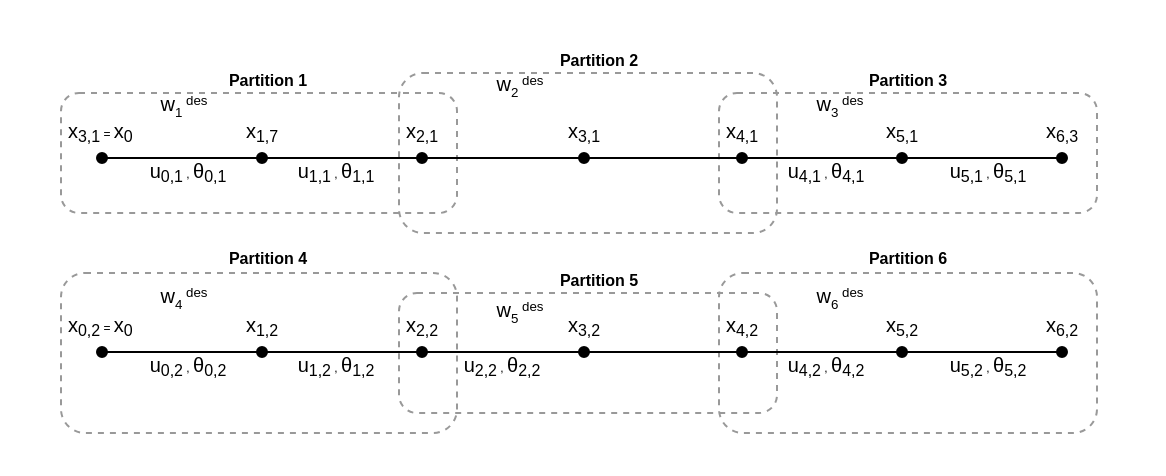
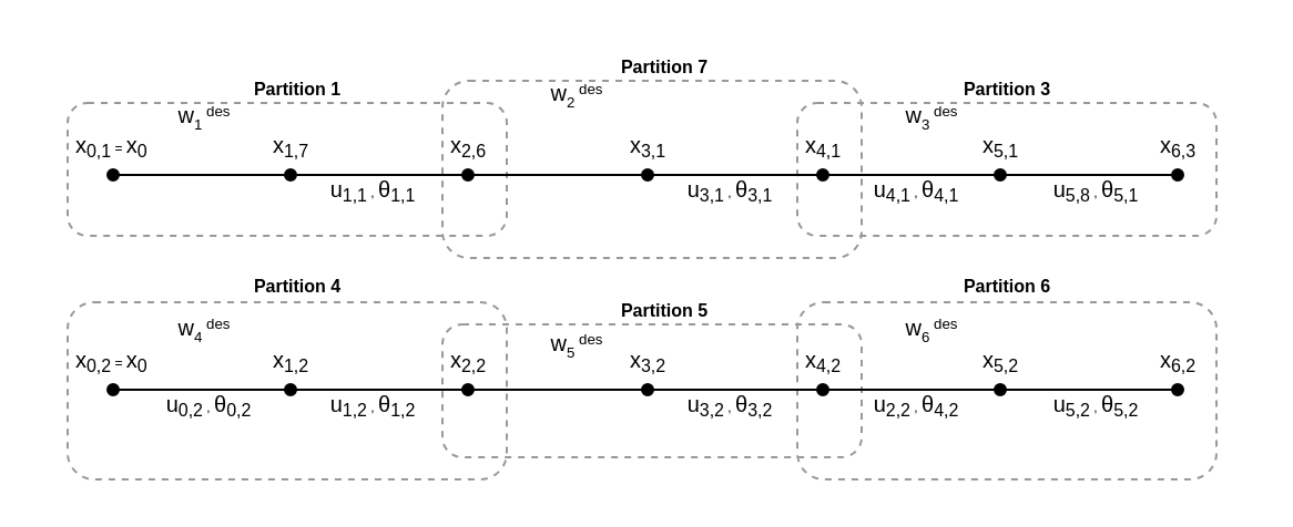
- <mxCell id="28" value="&lt;font style=&quot;font-size: 8px&quot;&gt;Partition 2&lt;/font&gt;" style="text;html=1;strokeColor=none;fillColor=none;align=center;verticalAlign=middle;whiteSpace=wrap;rounded=0;dashed=1;fontSize=6;fontStyle=1" parent="1" vertex="1"><mxGeometry x="276.5" y="20" width="45" height="20" as="geometry" /></mxCell>
+ <mxCell id="28" value="&lt;font style=&quot;font-size: 8px&quot;&gt;Partition 7&lt;/font&gt;" style="text;html=1;strokeColor=none;fillColor=none;align=center;verticalAlign=middle;whiteSpace=wrap;rounded=0;dashed=1;fontSize=6;fontStyle=1" parent="1" vertex="1"><mxGeometry x="276.5" y="20" width="45" height="20" as="geometry" /></mxCell>
- <mxCell id="19" value="&lt;font style=&quot;font-size: 10px&quot;&gt;x&lt;/font&gt;&lt;sub&gt;&lt;font style=&quot;font-size: 8px&quot;&gt;3,1&lt;/font&gt;&lt;/sub&gt;&lt;sub style=&quot;font-size: 6px&quot;&gt;&amp;nbsp;&lt;/sub&gt;= &lt;font style=&quot;font-size: 10px&quot;&gt;x&lt;/font&gt;&lt;sub&gt;&lt;font style=&quot;font-size: 8px&quot;&gt;0&lt;/font&gt;&lt;/sub&gt;&amp;nbsp;" style="text;html=1;strokeColor=none;fillColor=none;align=center;verticalAlign=middle;whiteSpace=wrap;rounded=0;fontSize=6;" parent="1" vertex="1"><mxGeometry x="20.5" y="56" width="60" height="20" as="geometry" /></mxCell>
+ <mxCell id="19" value="&lt;font style=&quot;font-size: 10px&quot;&gt;x&lt;/font&gt;&lt;sub&gt;&lt;font style=&quot;font-size: 8px&quot;&gt;0,1&lt;/font&gt;&lt;/sub&gt;&lt;sub style=&quot;font-size: 6px&quot;&gt;&amp;nbsp;&lt;/sub&gt;= &lt;font style=&quot;font-size: 10px&quot;&gt;x&lt;/font&gt;&lt;sub&gt;&lt;font style=&quot;font-size: 8px&quot;&gt;0&lt;/font&gt;&lt;/sub&gt;&amp;nbsp;" style="text;html=1;strokeColor=none;fillColor=none;align=center;verticalAlign=middle;whiteSpace=wrap;rounded=0;fontSize=6;" parent="1" vertex="1"><mxGeometry x="20.5" y="56" width="60" height="20" as="geometry" /></mxCell>
- <mxCell id="30" value="&lt;font style=&quot;font-size: 10px&quot;&gt;x&lt;/font&gt;&lt;sub&gt;&lt;font style=&quot;font-size: 8px&quot;&gt;2,1&lt;/font&gt;&lt;/sub&gt;" style="text;html=1;strokeColor=none;fillColor=none;align=center;verticalAlign=middle;whiteSpace=wrap;rounded=0;fontSize=6;" vertex="1" parent="1"><mxGeometry x="180.5" y="56" width="60" height="20" as="geometry" /></mxCell>
+ <mxCell id="30" value="&lt;font style=&quot;font-size: 10px&quot;&gt;x&lt;/font&gt;&lt;sub&gt;&lt;font style=&quot;font-size: 8px&quot;&gt;2,6&lt;/font&gt;&lt;/sub&gt;" style="text;html=1;strokeColor=none;fillColor=none;align=center;verticalAlign=middle;whiteSpace=wrap;rounded=0;fontSize=6;" vertex="1" parent="1"><mxGeometry x="180.5" y="56" width="60" height="20" as="geometry" /></mxCell>
- <mxCell id="18" value="&lt;font style=&quot;font-size: 10px&quot;&gt;u&lt;/font&gt;&lt;sub&gt;&lt;font style=&quot;font-size: 8px&quot;&gt;0,1&lt;/font&gt;&lt;/sub&gt;&lt;span style=&quot;font-size: 6px&quot;&gt;&amp;nbsp;&lt;/span&gt;&lt;span style=&quot;font-size: 6px&quot;&gt;,&amp;nbsp;&lt;/span&gt;&lt;font style=&quot;font-size: 10px&quot;&gt;θ&lt;/font&gt;&lt;sub&gt;&lt;font style=&quot;font-size: 8px&quot;&gt;0,1&lt;/font&gt;&lt;/sub&gt;" style="text;html=1;strokeColor=none;fillColor=none;align=center;verticalAlign=middle;whiteSpace=wrap;rounded=0;fontSize=6;" parent="1" vertex="1"><mxGeometry x="74" y="76" width="40" height="20" as="geometry" /></mxCell>
+ <mxCell id="33" value="&lt;font style=&quot;font-size: 10px&quot;&gt;u&lt;/font&gt;&lt;sub&gt;&lt;font style=&quot;font-size: 8px&quot;&gt;3,1&lt;/font&gt;&lt;/sub&gt;&lt;span style=&quot;font-size: 6px&quot;&gt;&amp;nbsp;&lt;/span&gt;&lt;span style=&quot;font-size: 6px&quot;&gt;,&amp;nbsp;&lt;/span&gt;&lt;font style=&quot;font-size: 10px&quot;&gt;θ&lt;/font&gt;&lt;sub&gt;&lt;font style=&quot;font-size: 8px&quot;&gt;3,1&lt;/font&gt;&lt;/sub&gt;" style="text;html=1;strokeColor=none;fillColor=none;align=center;verticalAlign=middle;whiteSpace=wrap;rounded=0;fontSize=6;" vertex="1" parent="1"><mxGeometry x="309" y="76" width="40" height="20" as="geometry" /></mxCell>
- <mxCell id="35" value="&lt;font style=&quot;font-size: 10px&quot;&gt;u&lt;/font&gt;&lt;sub&gt;&lt;font style=&quot;font-size: 8px&quot;&gt;5,1&lt;/font&gt;&lt;/sub&gt;&lt;span style=&quot;font-size: 6px&quot;&gt;&amp;nbsp;&lt;/span&gt;&lt;span style=&quot;font-size: 6px&quot;&gt;,&amp;nbsp;&lt;/span&gt;&lt;font style=&quot;font-size: 10px&quot;&gt;θ&lt;/font&gt;&lt;sub&gt;&lt;font style=&quot;font-size: 8px&quot;&gt;5,1&lt;/font&gt;&lt;/sub&gt;" style="text;html=1;strokeColor=none;fillColor=none;align=center;verticalAlign=middle;whiteSpace=wrap;rounded=0;fontSize=6;" vertex="1" parent="1"><mxGeometry x="473.75" y="76" width="40" height="20" as="geometry" /></mxCell>
+ <mxCell id="35" value="&lt;font style=&quot;font-size: 10px&quot;&gt;u&lt;/font&gt;&lt;sub&gt;&lt;font style=&quot;font-size: 8px&quot;&gt;5,8&lt;/font&gt;&lt;/sub&gt;&lt;span style=&quot;font-size: 6px&quot;&gt;&amp;nbsp;&lt;/span&gt;&lt;span style=&quot;font-size: 6px&quot;&gt;,&amp;nbsp;&lt;/span&gt;&lt;font style=&quot;font-size: 10px&quot;&gt;θ&lt;/font&gt;&lt;sub&gt;&lt;font style=&quot;font-size: 8px&quot;&gt;5,1&lt;/font&gt;&lt;/sub&gt;" style="text;html=1;strokeColor=none;fillColor=none;align=center;verticalAlign=middle;whiteSpace=wrap;rounded=0;fontSize=6;" vertex="1" parent="1"><mxGeometry x="473.75" y="76" width="40" height="20" as="geometry" /></mxCell>
- <mxCell id="67" value="&lt;font style=&quot;font-size: 10px&quot;&gt;u&lt;/font&gt;&lt;sub&gt;&lt;font style=&quot;font-size: 8px&quot;&gt;2,2&lt;/font&gt;&lt;/sub&gt;&lt;span style=&quot;font-size: 6px&quot;&gt;&amp;nbsp;&lt;/span&gt;&lt;span style=&quot;font-size: 6px&quot;&gt;,&amp;nbsp;&lt;/span&gt;&lt;font style=&quot;font-size: 10px&quot;&gt;θ&lt;/font&gt;&lt;sub&gt;&lt;font style=&quot;font-size: 8px&quot;&gt;2,2&lt;/font&gt;&lt;/sub&gt;" style="text;html=1;strokeColor=none;fillColor=none;align=center;verticalAlign=middle;whiteSpace=wrap;rounded=0;fontSize=6;" vertex="1" parent="1"><mxGeometry x="231.25" y="173" width="40" height="20" as="geometry" /></mxCell>
+ <mxCell id="68" value="&lt;font style=&quot;font-size: 10px&quot;&gt;u&lt;/font&gt;&lt;sub&gt;&lt;font style=&quot;font-size: 8px&quot;&gt;3,2&lt;/font&gt;&lt;/sub&gt;&lt;span style=&quot;font-size: 6px&quot;&gt;&amp;nbsp;&lt;/span&gt;&lt;span style=&quot;font-size: 6px&quot;&gt;,&amp;nbsp;&lt;/span&gt;&lt;font style=&quot;font-size: 10px&quot;&gt;θ&lt;/font&gt;&lt;sub&gt;&lt;font style=&quot;font-size: 8px&quot;&gt;3,2&lt;/font&gt;&lt;/sub&gt;" style="text;html=1;strokeColor=none;fillColor=none;align=center;verticalAlign=middle;whiteSpace=wrap;rounded=0;fontSize=6;" vertex="1" parent="1"><mxGeometry x="309" y="173" width="40" height="20" as="geometry" /></mxCell>
- <mxCell id="69" value="&lt;font style=&quot;font-size: 10px&quot;&gt;u&lt;/font&gt;&lt;sub&gt;&lt;font style=&quot;font-size: 8px&quot;&gt;4,2&lt;/font&gt;&lt;/sub&gt;&lt;span style=&quot;font-size: 6px&quot;&gt;&amp;nbsp;&lt;/span&gt;&lt;span style=&quot;font-size: 6px&quot;&gt;,&amp;nbsp;&lt;/span&gt;&lt;font style=&quot;font-size: 10px&quot;&gt;θ&lt;/font&gt;&lt;sub&gt;&lt;font style=&quot;font-size: 8px&quot;&gt;4,2&lt;/font&gt;&lt;/sub&gt;" style="text;html=1;strokeColor=none;fillColor=none;align=center;verticalAlign=middle;whiteSpace=wrap;rounded=0;fontSize=6;" vertex="1" parent="1"><mxGeometry x="393.25" y="173" width="40" height="20" as="geometry" /></mxCell>
+ <mxCell id="69" value="&lt;font style=&quot;font-size: 10px&quot;&gt;u&lt;/font&gt;&lt;sub&gt;&lt;font style=&quot;font-size: 8px&quot;&gt;2,2&lt;/font&gt;&lt;/sub&gt;&lt;span style=&quot;font-size: 6px&quot;&gt;&amp;nbsp;&lt;/span&gt;&lt;span style=&quot;font-size: 6px&quot;&gt;,&amp;nbsp;&lt;/span&gt;&lt;font style=&quot;font-size: 10px&quot;&gt;θ&lt;/font&gt;&lt;sub&gt;&lt;font style=&quot;font-size: 8px&quot;&gt;4,2&lt;/font&gt;&lt;/sub&gt;" style="text;html=1;strokeColor=none;fillColor=none;align=center;verticalAlign=middle;whiteSpace=wrap;rounded=0;fontSize=6;" vertex="1" parent="1"><mxGeometry x="393.25" y="173" width="40" height="20" as="geometry" /></mxCell>
